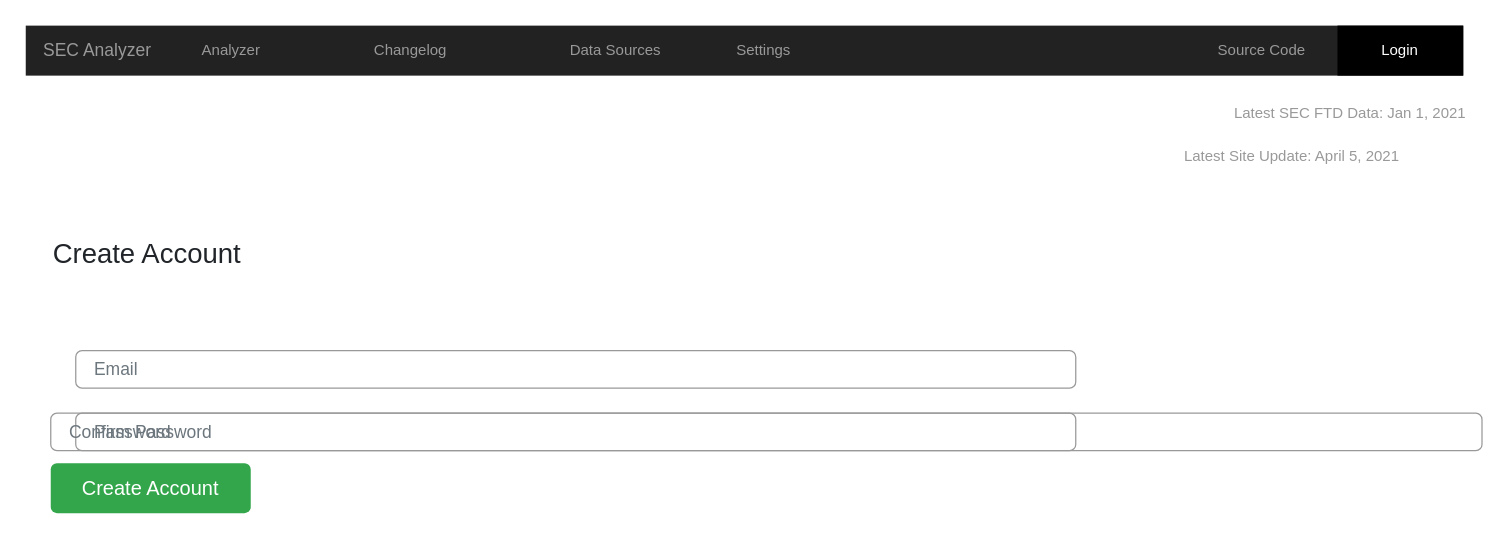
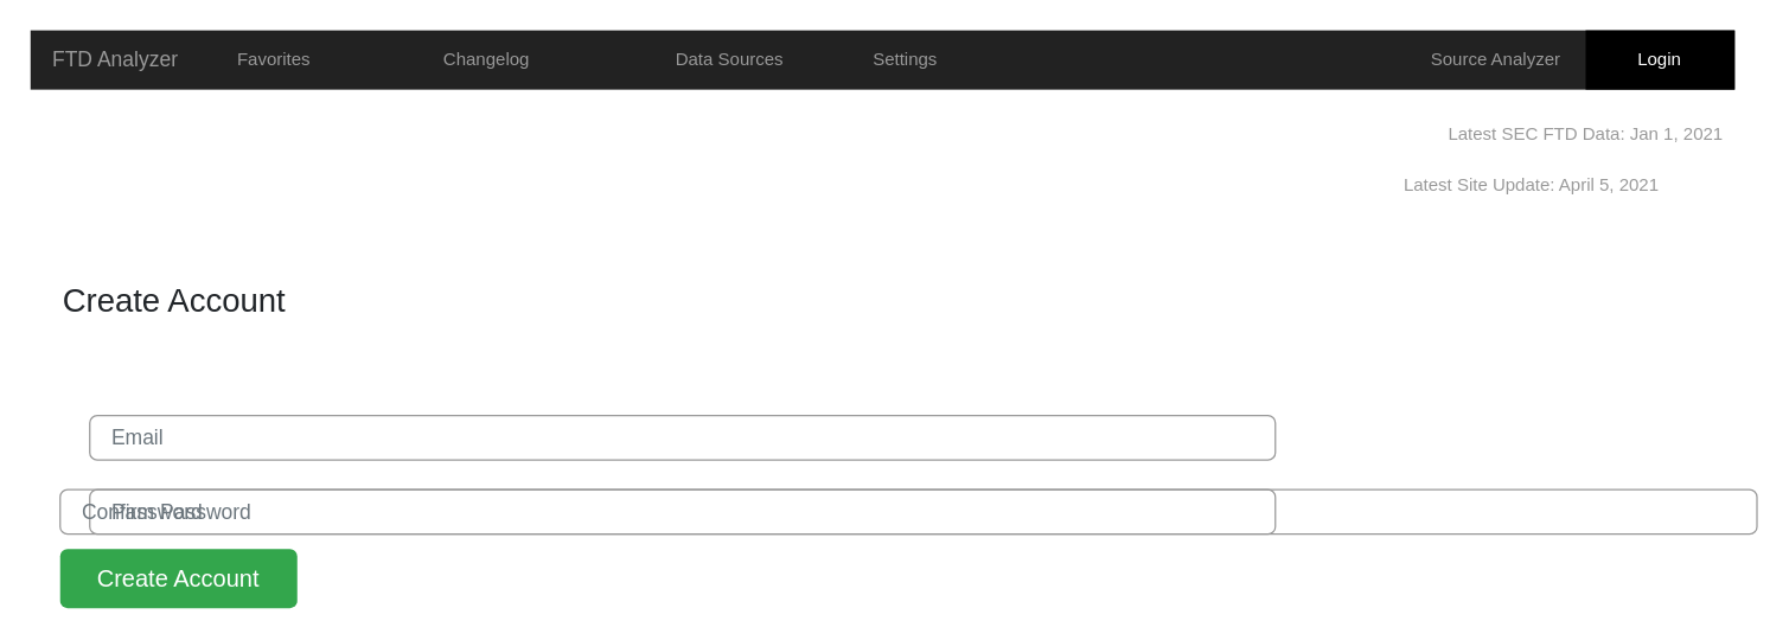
- <mxCell id="3" value="SEC Analyzer" style="html=1;shadow=0;dashed=0;strokeColor=none;shape=mxgraph.bootstrap.rect;fontSize=14;whiteSpace=wrap;fillColor=none;fontColor=#999999;" parent="2" vertex="1"><mxGeometry width="115" height="40" as="geometry" /></mxCell>
+ <mxCell id="3" value="FTD Analyzer" style="html=1;shadow=0;dashed=0;strokeColor=none;shape=mxgraph.bootstrap.rect;fontSize=14;whiteSpace=wrap;fillColor=none;fontColor=#999999;" parent="2" vertex="1"><mxGeometry width="115" height="40" as="geometry" /></mxCell>
- <mxCell id="4" value="Analyzer" style="html=1;shadow=0;dashed=0;shape=mxgraph.bootstrap.rect;strokeColor=none;spacingRight=30;whiteSpace=wrap;fillColor=none;fontColor=#999999;" parent="2" vertex="1"><mxGeometry x="115" width="129.375" height="40" as="geometry" /></mxCell>
+ <mxCell id="4" value="Favorites" style="html=1;shadow=0;dashed=0;shape=mxgraph.bootstrap.rect;strokeColor=none;spacingRight=30;whiteSpace=wrap;fillColor=none;fontColor=#999999;" parent="2" vertex="1"><mxGeometry x="115" width="129.375" height="40" as="geometry" /></mxCell>
- <mxCell id="11" value="Source Code" style="html=1;shadow=0;dashed=0;fillColor=none;strokeColor=none;shape=mxgraph.bootstrap.rect;fontColor=#999999;whiteSpace=wrap;" parent="2" vertex="1"><mxGeometry x="920" width="137.5" height="40" as="geometry" /></mxCell>
+ <mxCell id="11" value="Source Analyzer" style="html=1;shadow=0;dashed=0;fillColor=none;strokeColor=none;shape=mxgraph.bootstrap.rect;fontColor=#999999;whiteSpace=wrap;" parent="2" vertex="1"><mxGeometry x="920" width="137.5" height="40" as="geometry" /></mxCell>
- <mxCell id="13" value="Latest SEC FTD Data: Jan 1, 2021" style="html=1;shadow=0;dashed=0;shape=mxgraph.bootstrap.rect;strokeColor=none;fillColor=none;fontColor=#999999;align=left;spacingLeft=5;whiteSpace=wrap;rounded=0;" parent="1" vertex="1"><mxGeometry x="980" y="80" width="200" height="20" as="geometry" /></mxCell>
+ <mxCell id="13" value="Latest SEC FTD Data: Jan 1, 2021" style="html=1;shadow=0;dashed=0;shape=mxgraph.bootstrap.rect;strokeColor=none;fillColor=none;fontColor=#999999;align=left;spacingLeft=5;whiteSpace=wrap;rounded=0;" parent="1" vertex="1"><mxGeometry x="970" y="80" width="200" height="20" as="geometry" /></mxCell>
